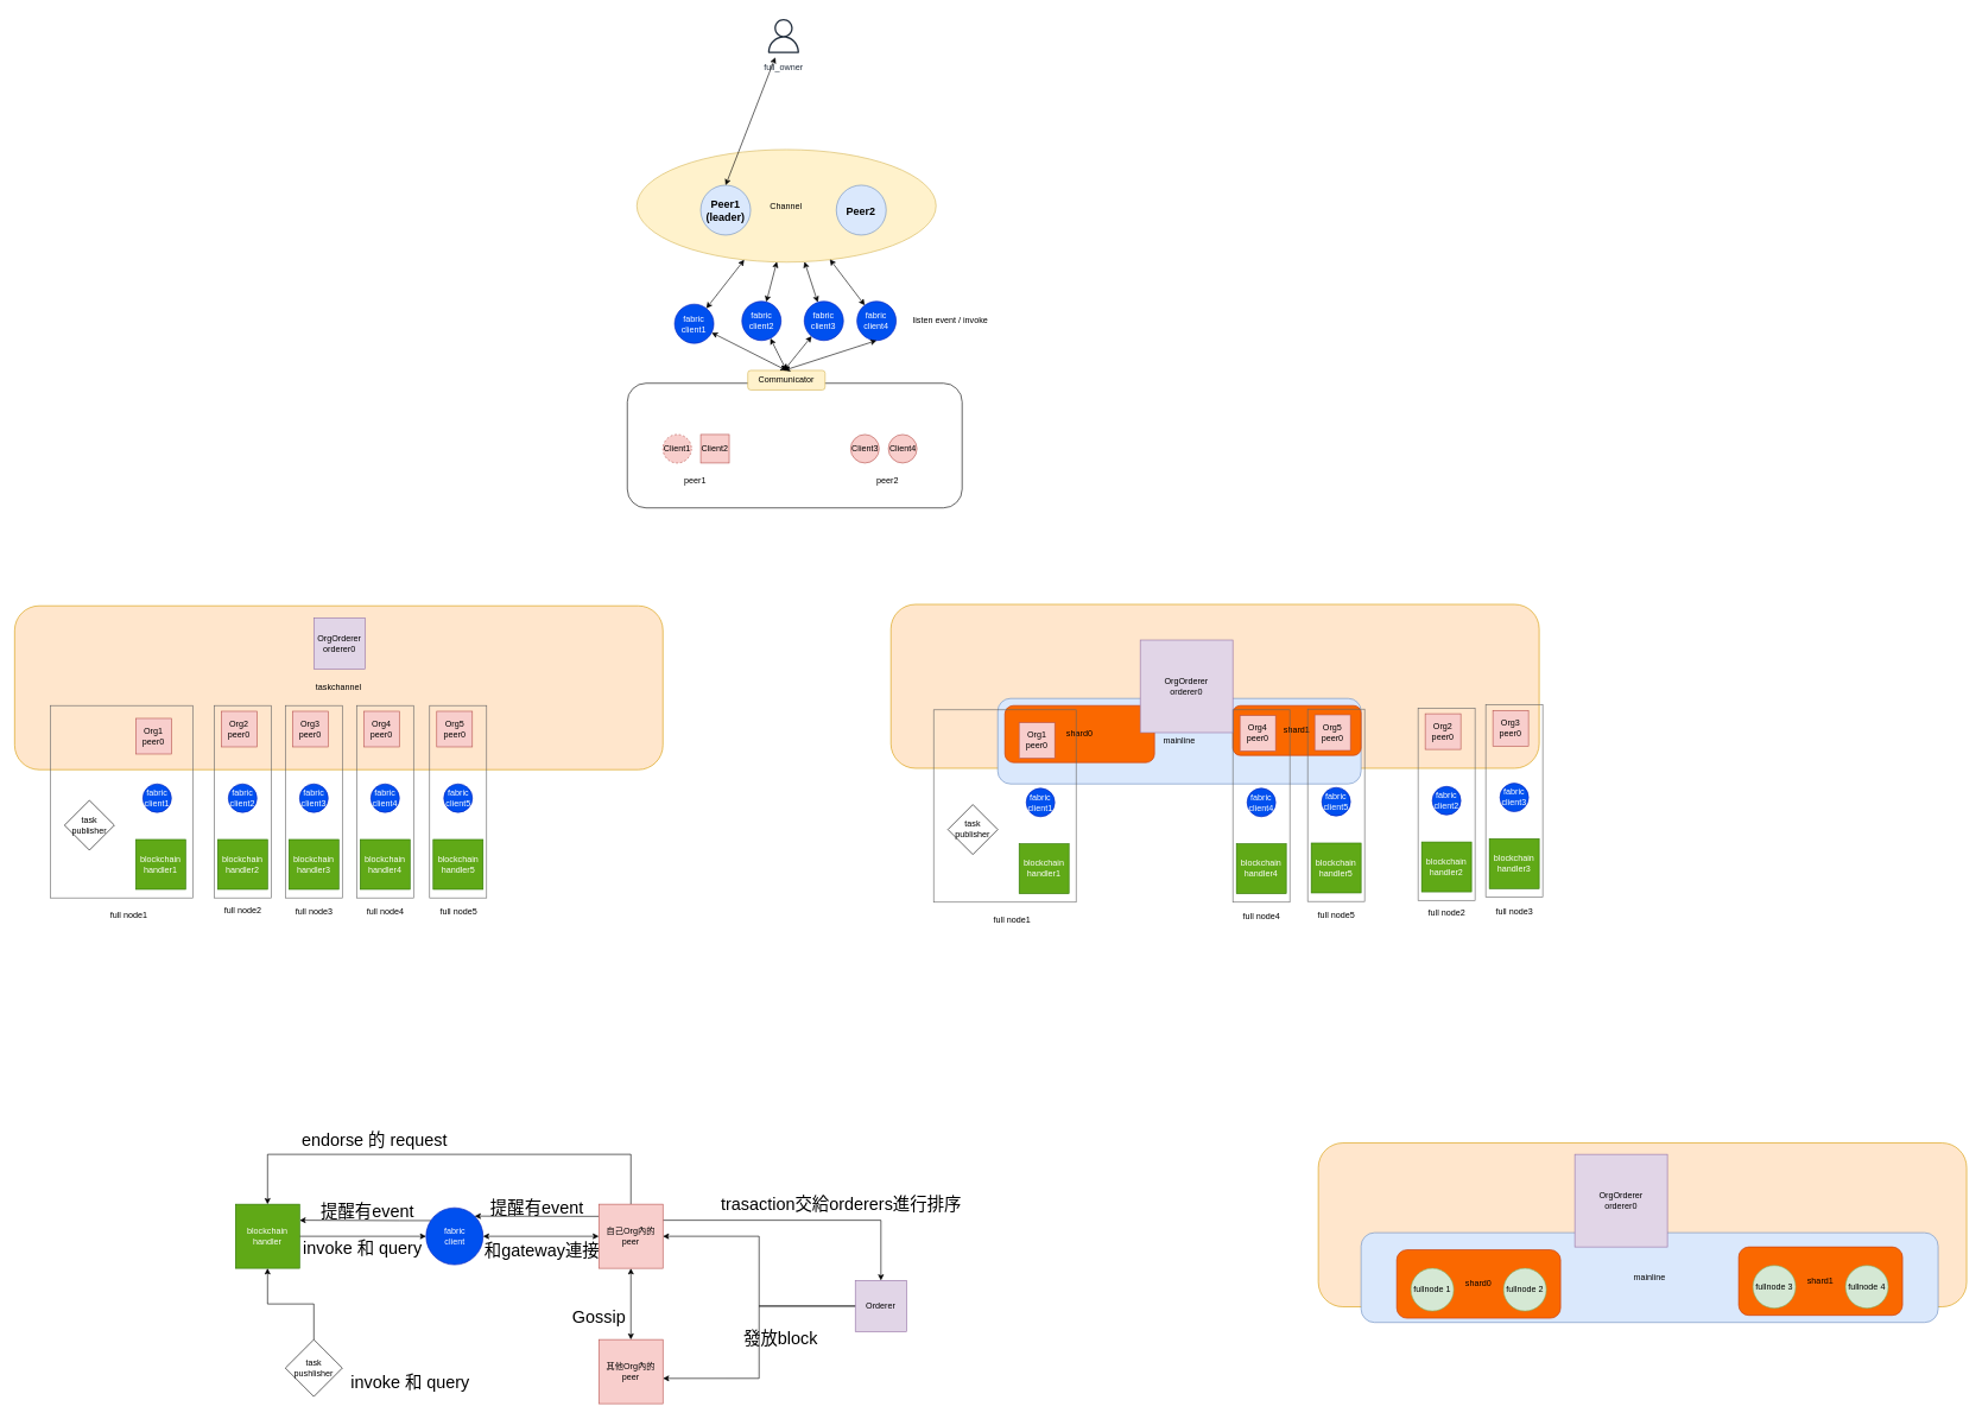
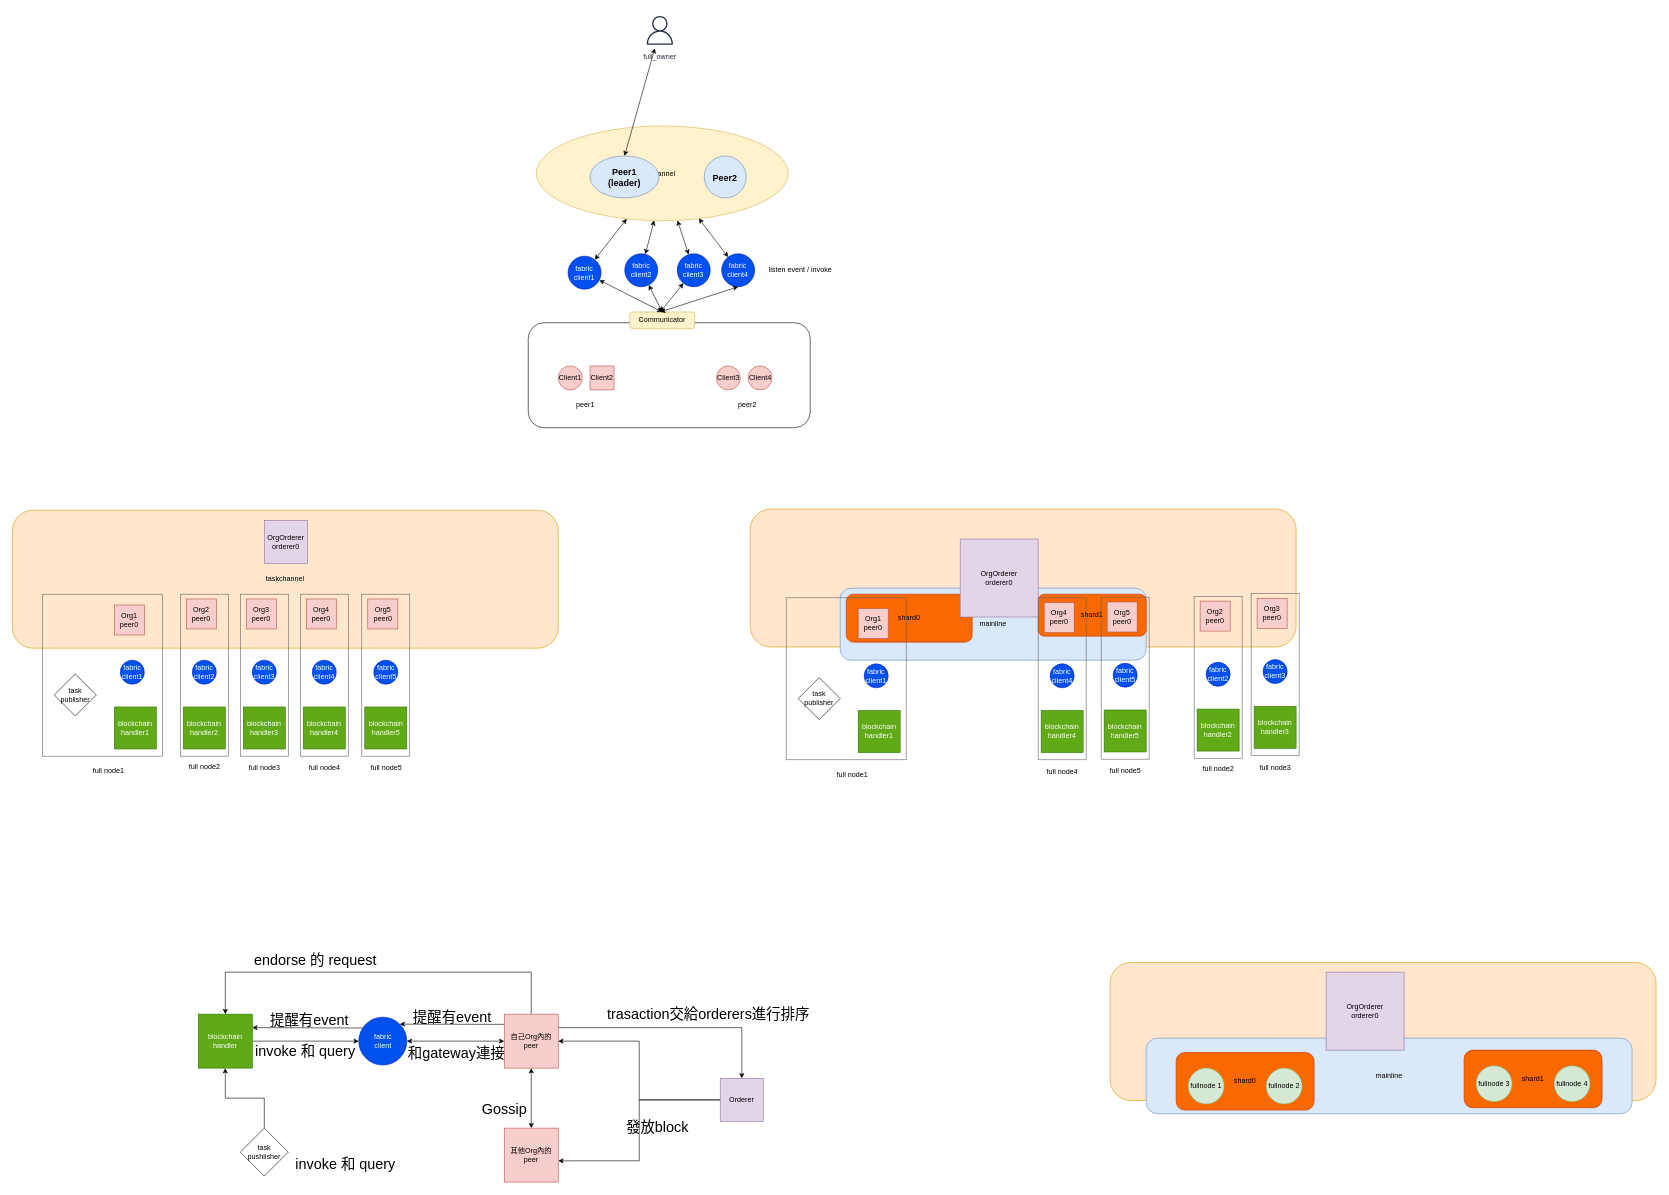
- <mxCell id="99" value="&lt;b&gt;&lt;font style=&quot;font-size: 15px;&quot;&gt;Peer1&lt;br&gt;(leader)&lt;br&gt;&lt;/font&gt;&lt;/b&gt;" style="ellipse;whiteSpace=wrap;html=1;aspect=fixed;fillColor=#dae8fc;strokeColor=#6c8ebf;" parent="1" vertex="1"><mxGeometry x="983" y="259.5" width="70" height="70" as="geometry" /></mxCell>
+ <mxCell id="99" value="&lt;b&gt;&lt;font style=&quot;font-size: 15px;&quot;&gt;Peer1&lt;br&gt;(leader)&lt;br&gt;&lt;/font&gt;&lt;/b&gt;" style="ellipse;whiteSpace=wrap;html=1;aspect=fixed;fillColor=#dae8fc;strokeColor=#6c8ebf;" parent="1" vertex="1"><mxGeometry x="983" y="259.5" width="115" height="70" as="geometry" /></mxCell>
- <mxCell id="101" value="Client1" style="ellipse;whiteSpace=wrap;html=1;aspect=fixed;fillColor=#f8cecc;strokeColor=#b85450;dashed=1;" parent="1" vertex="1"><mxGeometry x="930" y="609.5" width="40" height="40" as="geometry" /></mxCell>
+ <mxCell id="101" value="Client1" style="ellipse;whiteSpace=wrap;html=1;aspect=fixed;fillColor=#f8cecc;strokeColor=#b85450;" parent="1" vertex="1"><mxGeometry x="930" y="609.5" width="40" height="40" as="geometry" /></mxCell>
